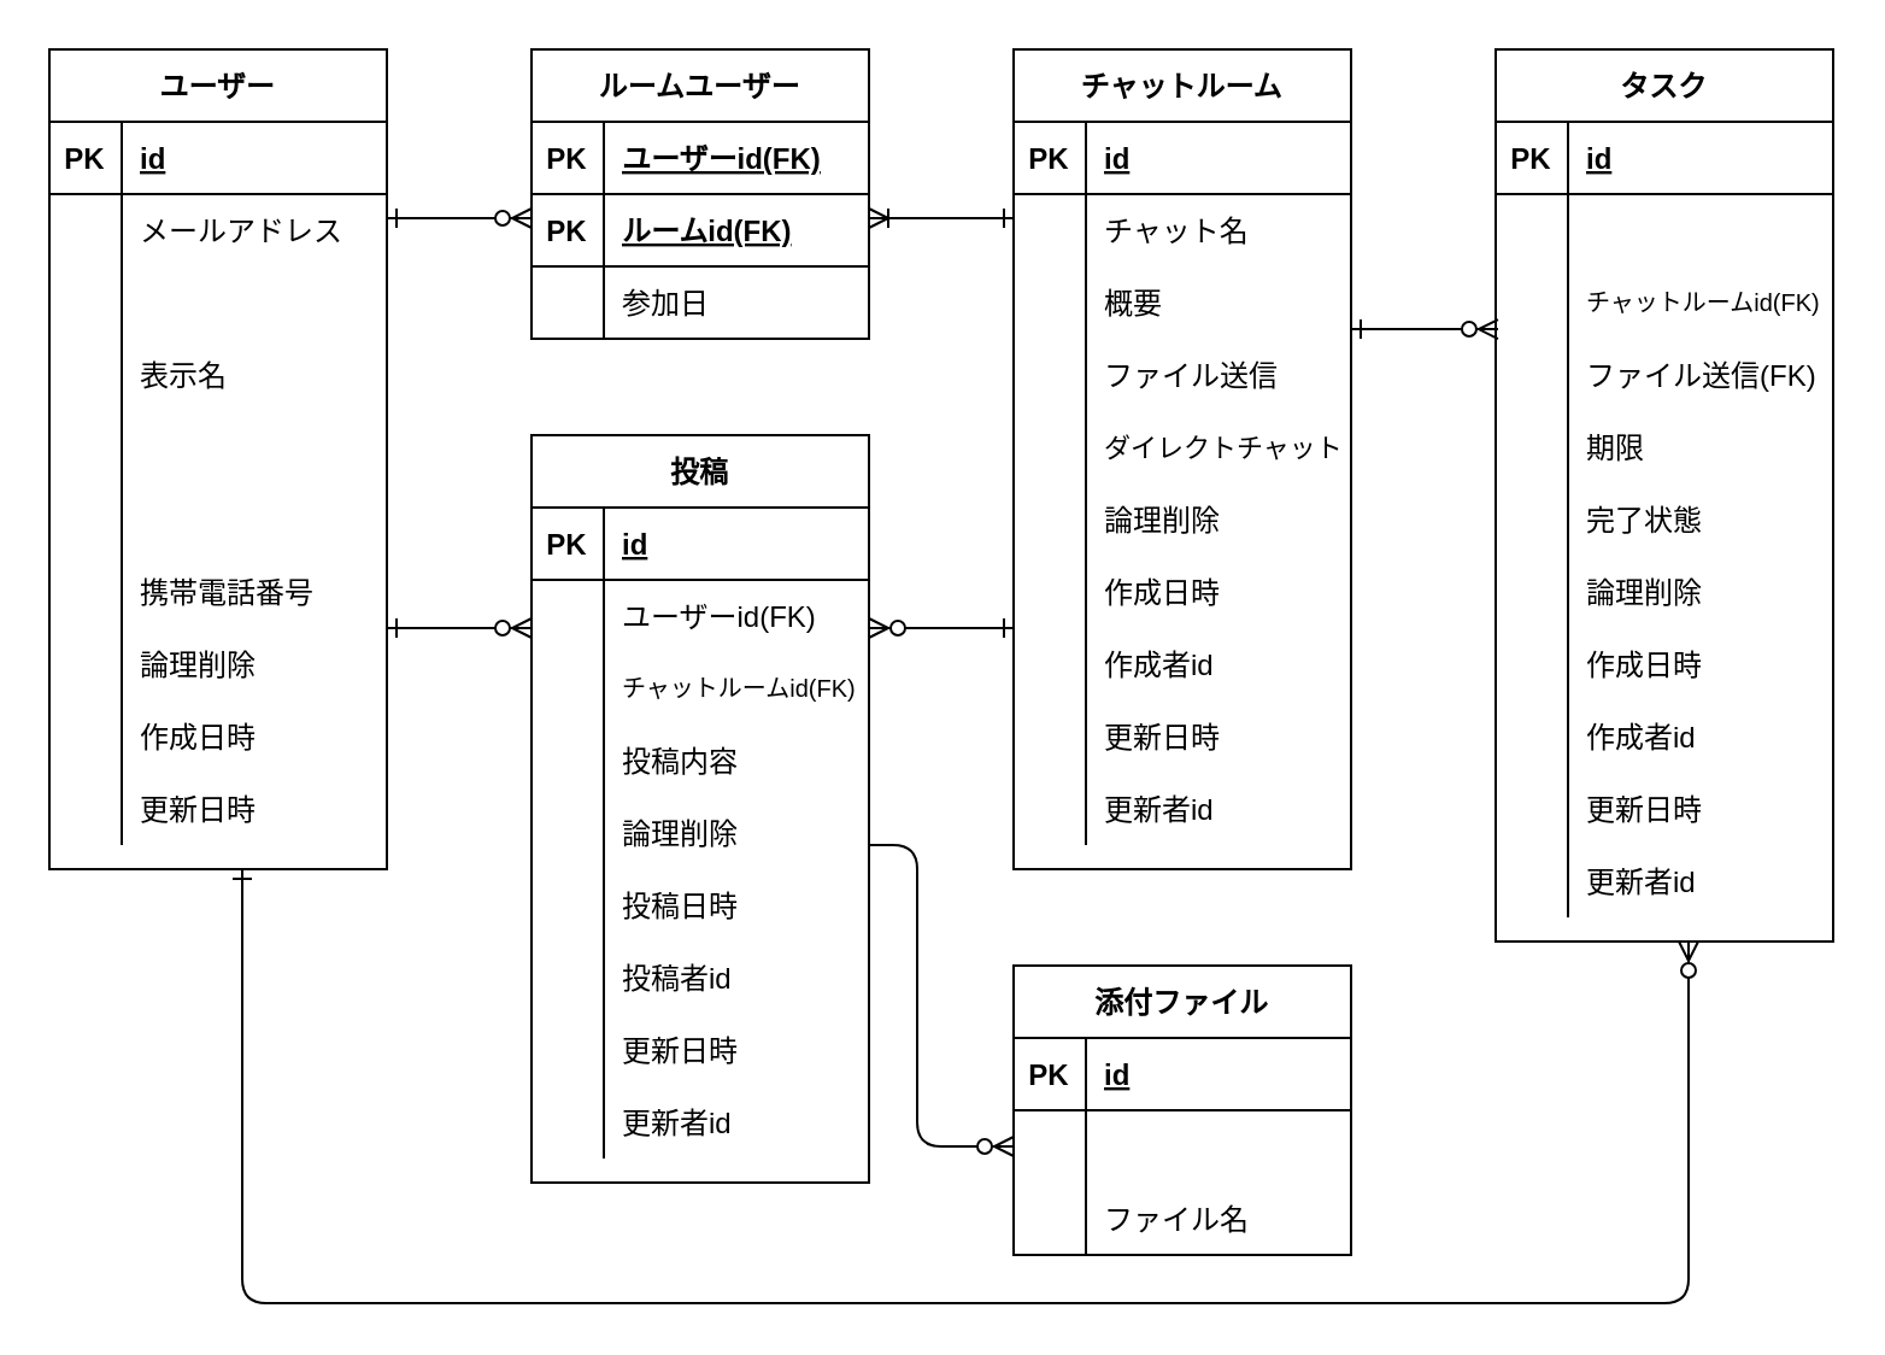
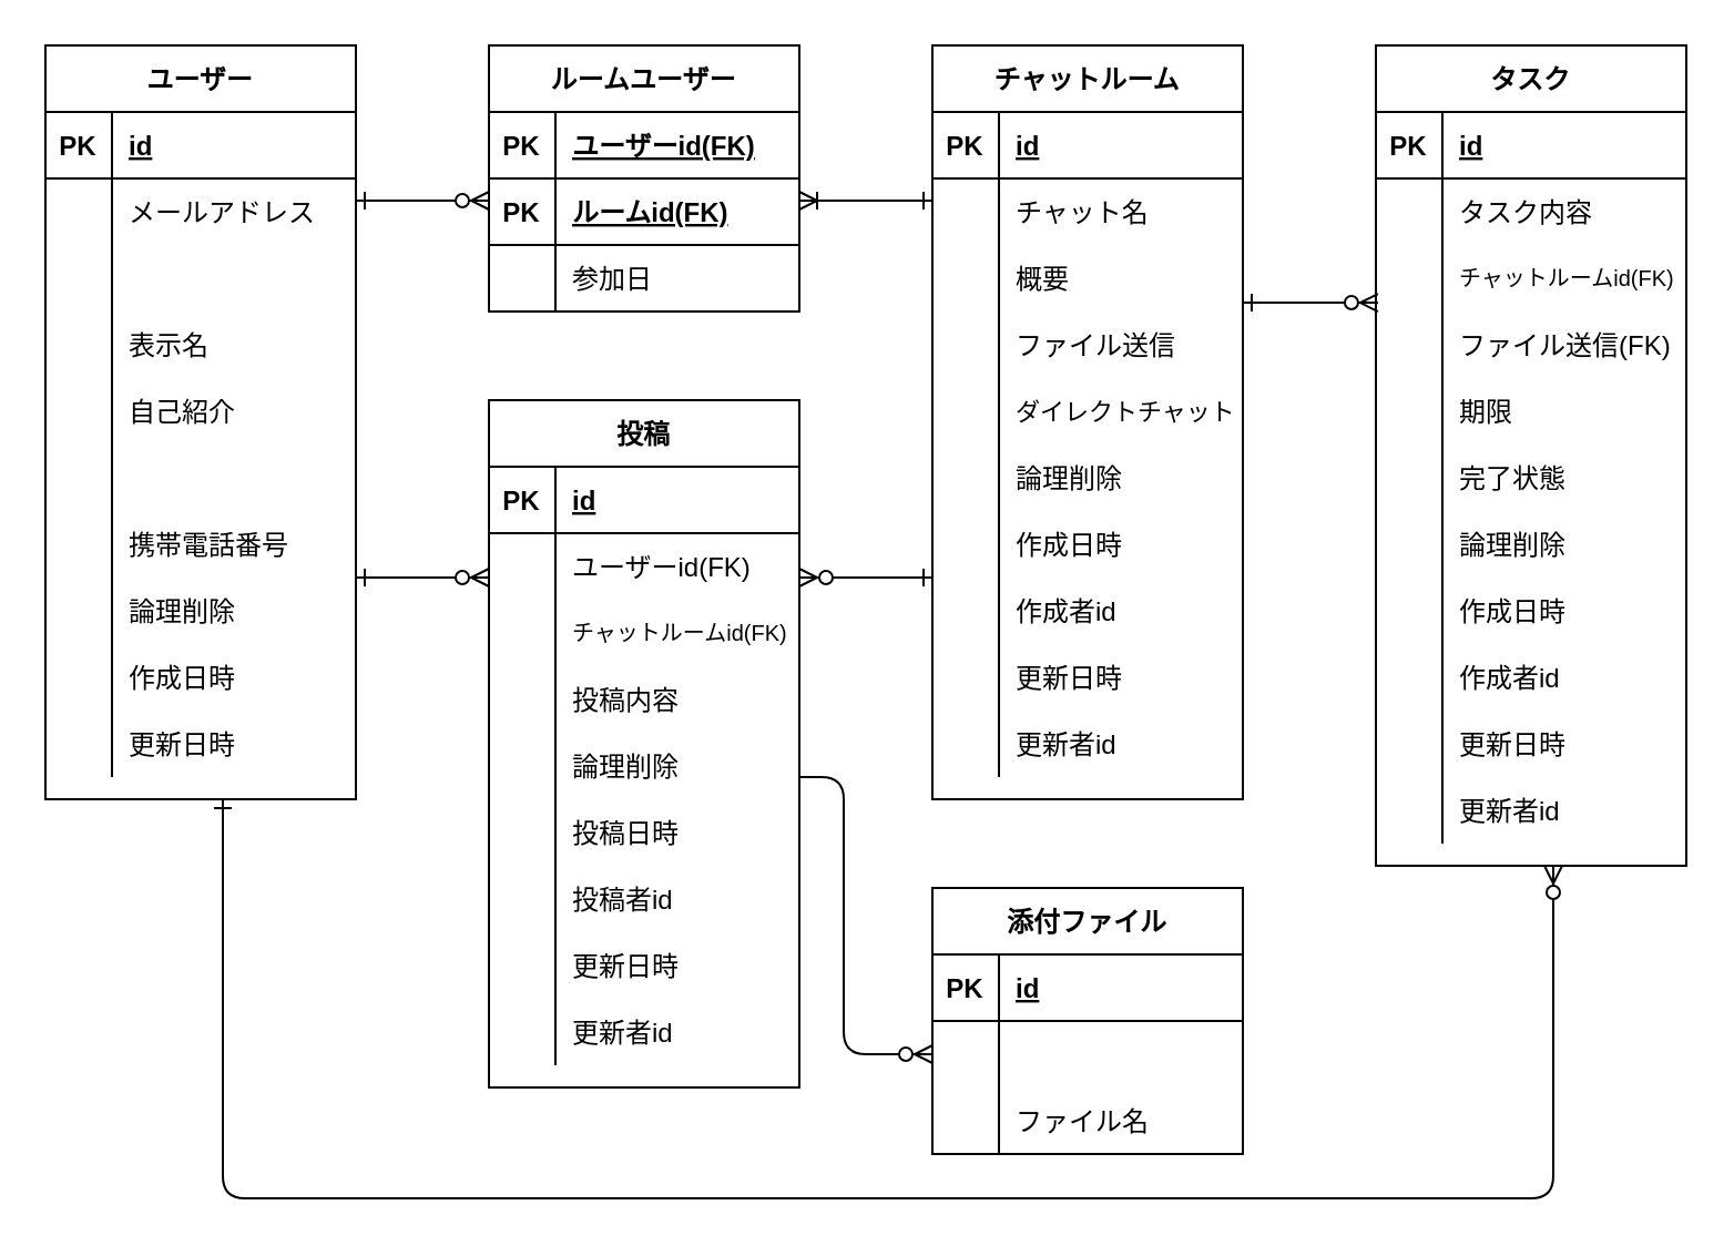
+ <mxCell id="109" value="タスク内容" style="shape=partialRectangle;connectable=0;fillColor=none;top=0;left=0;bottom=0;right=0;align=left;spacingLeft=6;overflow=hidden;" vertex="1" parent="107"><mxGeometry x="30" width="110" height="30" as="geometry" /></mxCell>
+ <mxCell id="19" value="自己紹介" style="shape=partialRectangle;connectable=0;fillColor=none;top=0;left=0;bottom=0;right=0;align=left;spacingLeft=6;overflow=hidden;" vertex="1" parent="17"><mxGeometry x="30" width="110" height="30" as="geometry" /></mxCell>
